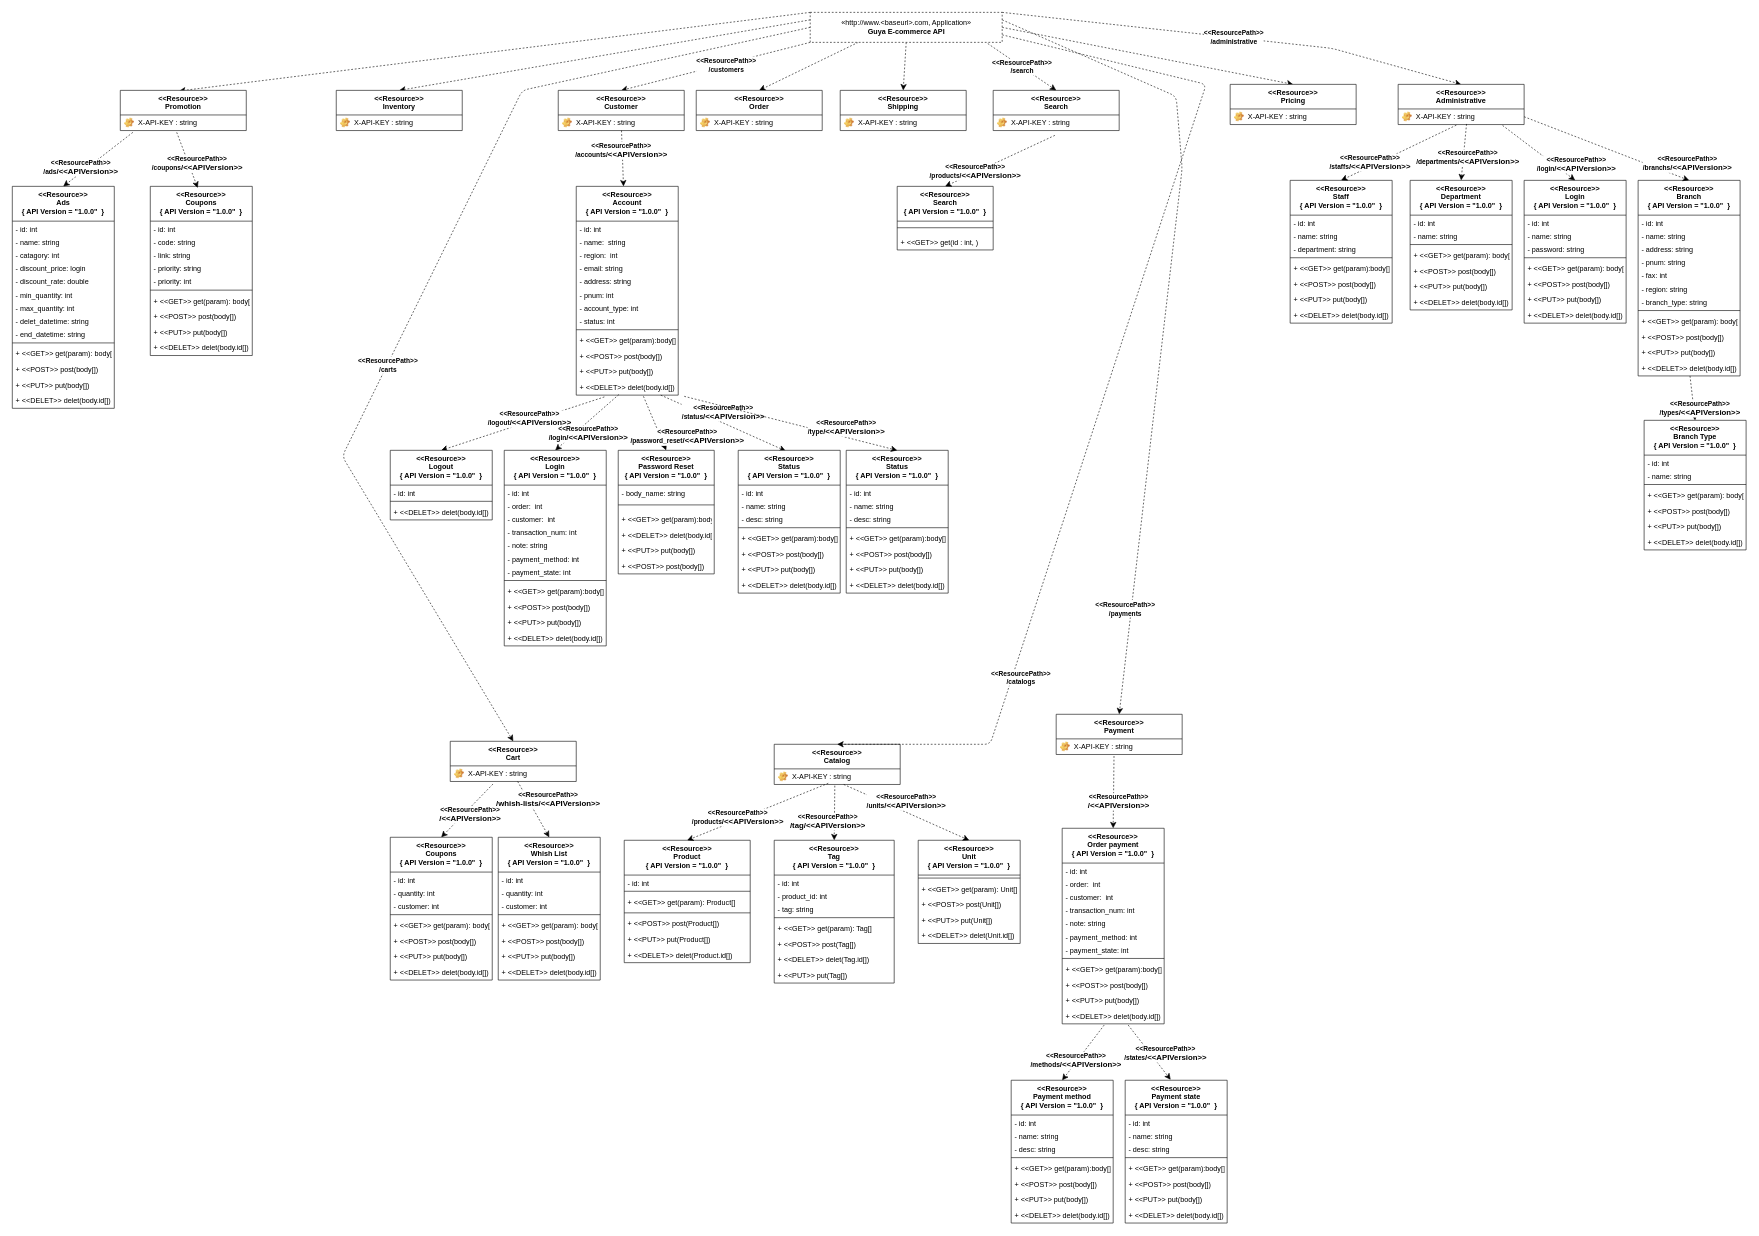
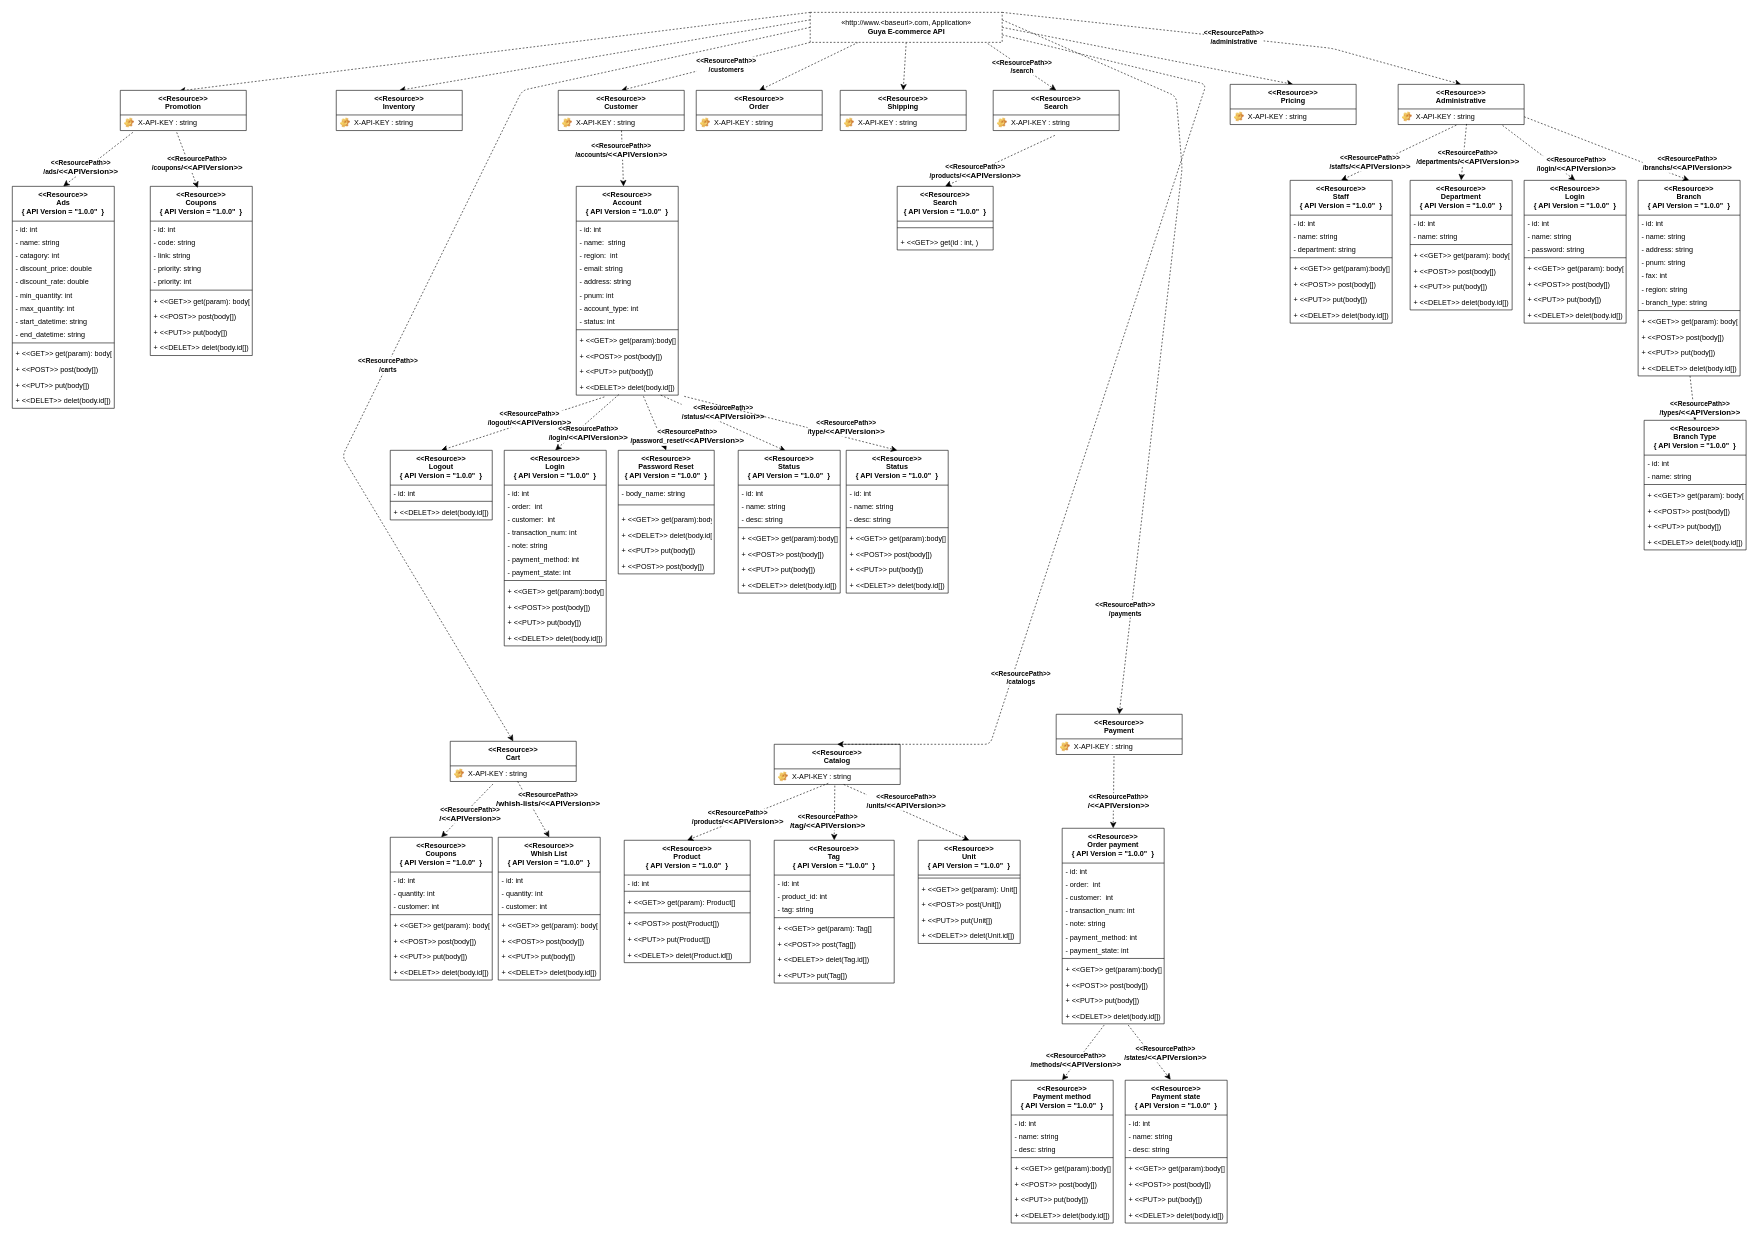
- <mxCell id="200" value="- discount_price: login" style="text;strokeColor=none;fillColor=none;align=left;verticalAlign=top;spacingLeft=4;spacingRight=4;overflow=hidden;rotatable=0;points=[[0,0.5],[1,0.5]];portConstraint=eastwest;" parent="196" vertex="1"><mxGeometry y="124" width="170" height="22" as="geometry" /></mxCell>
+ <mxCell id="200" value="- discount_price: double" style="text;strokeColor=none;fillColor=none;align=left;verticalAlign=top;spacingLeft=4;spacingRight=4;overflow=hidden;rotatable=0;points=[[0,0.5],[1,0.5]];portConstraint=eastwest;" parent="196" vertex="1"><mxGeometry y="124" width="170" height="22" as="geometry" /></mxCell>
- <mxCell id="204" value="- delet_datetime: string" style="text;strokeColor=none;fillColor=none;align=left;verticalAlign=top;spacingLeft=4;spacingRight=4;overflow=hidden;rotatable=0;points=[[0,0.5],[1,0.5]];portConstraint=eastwest;" parent="196" vertex="1"><mxGeometry y="212" width="170" height="22" as="geometry" /></mxCell>
+ <mxCell id="204" value="- start_datetime: string" style="text;strokeColor=none;fillColor=none;align=left;verticalAlign=top;spacingLeft=4;spacingRight=4;overflow=hidden;rotatable=0;points=[[0,0.5],[1,0.5]];portConstraint=eastwest;" parent="196" vertex="1"><mxGeometry y="212" width="170" height="22" as="geometry" /></mxCell>
